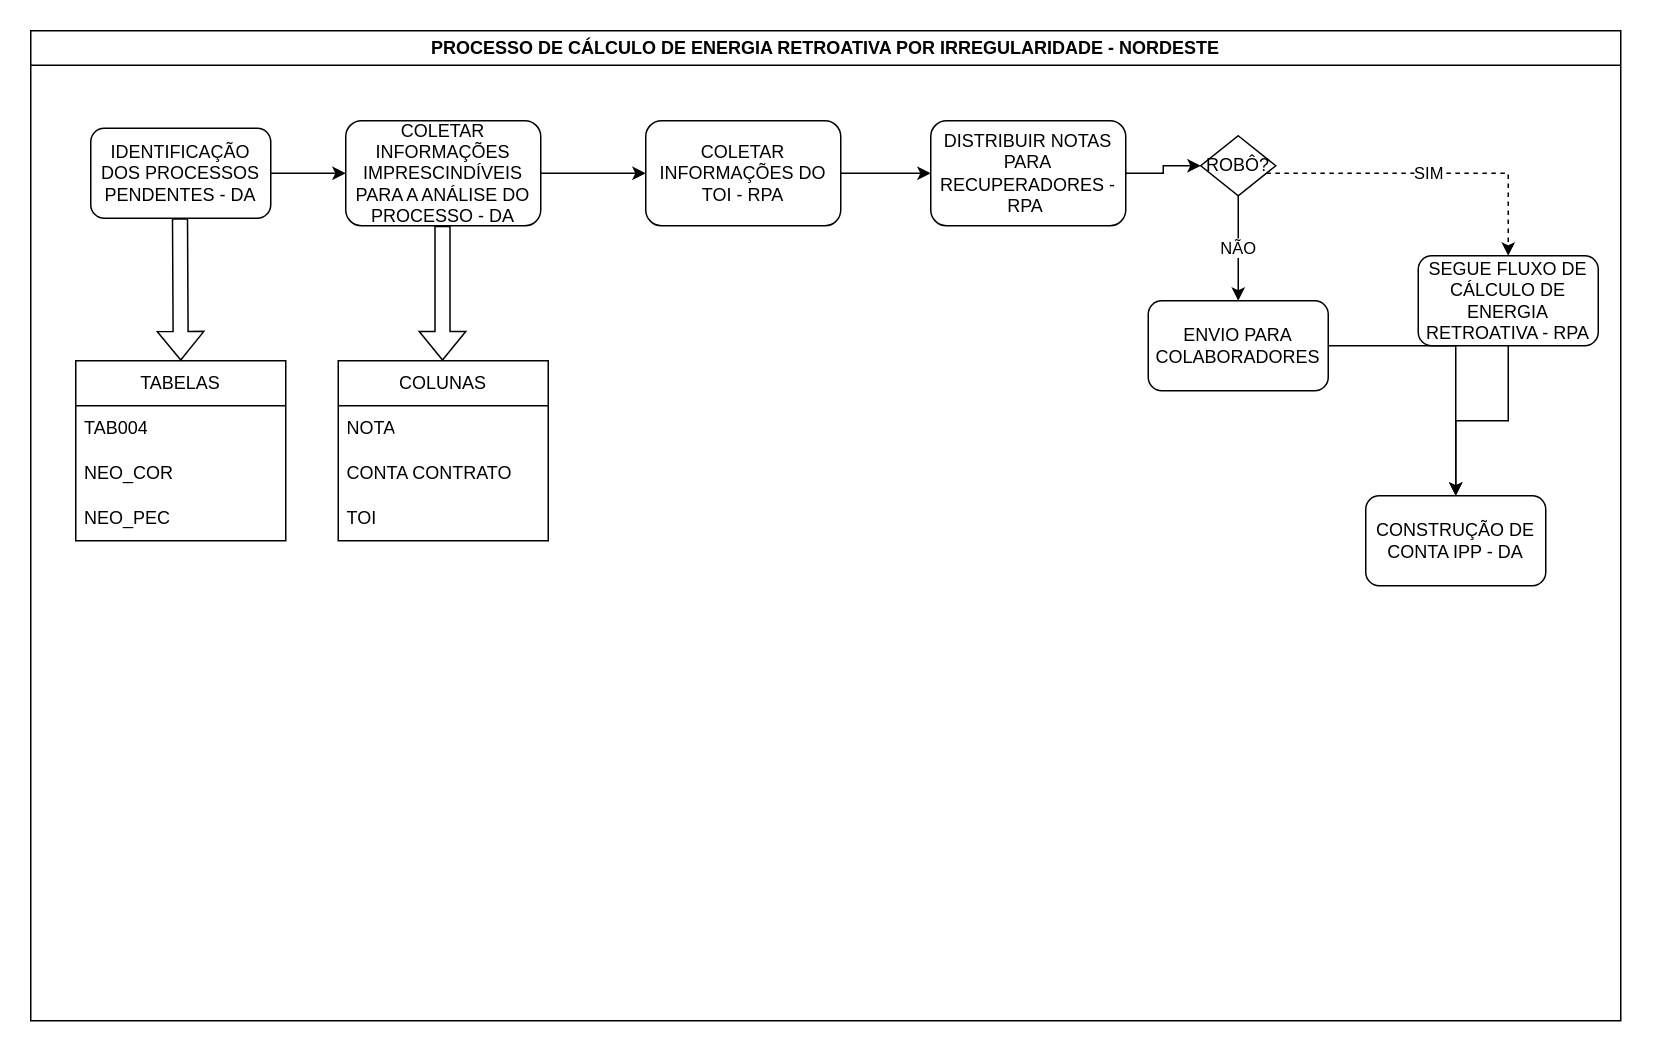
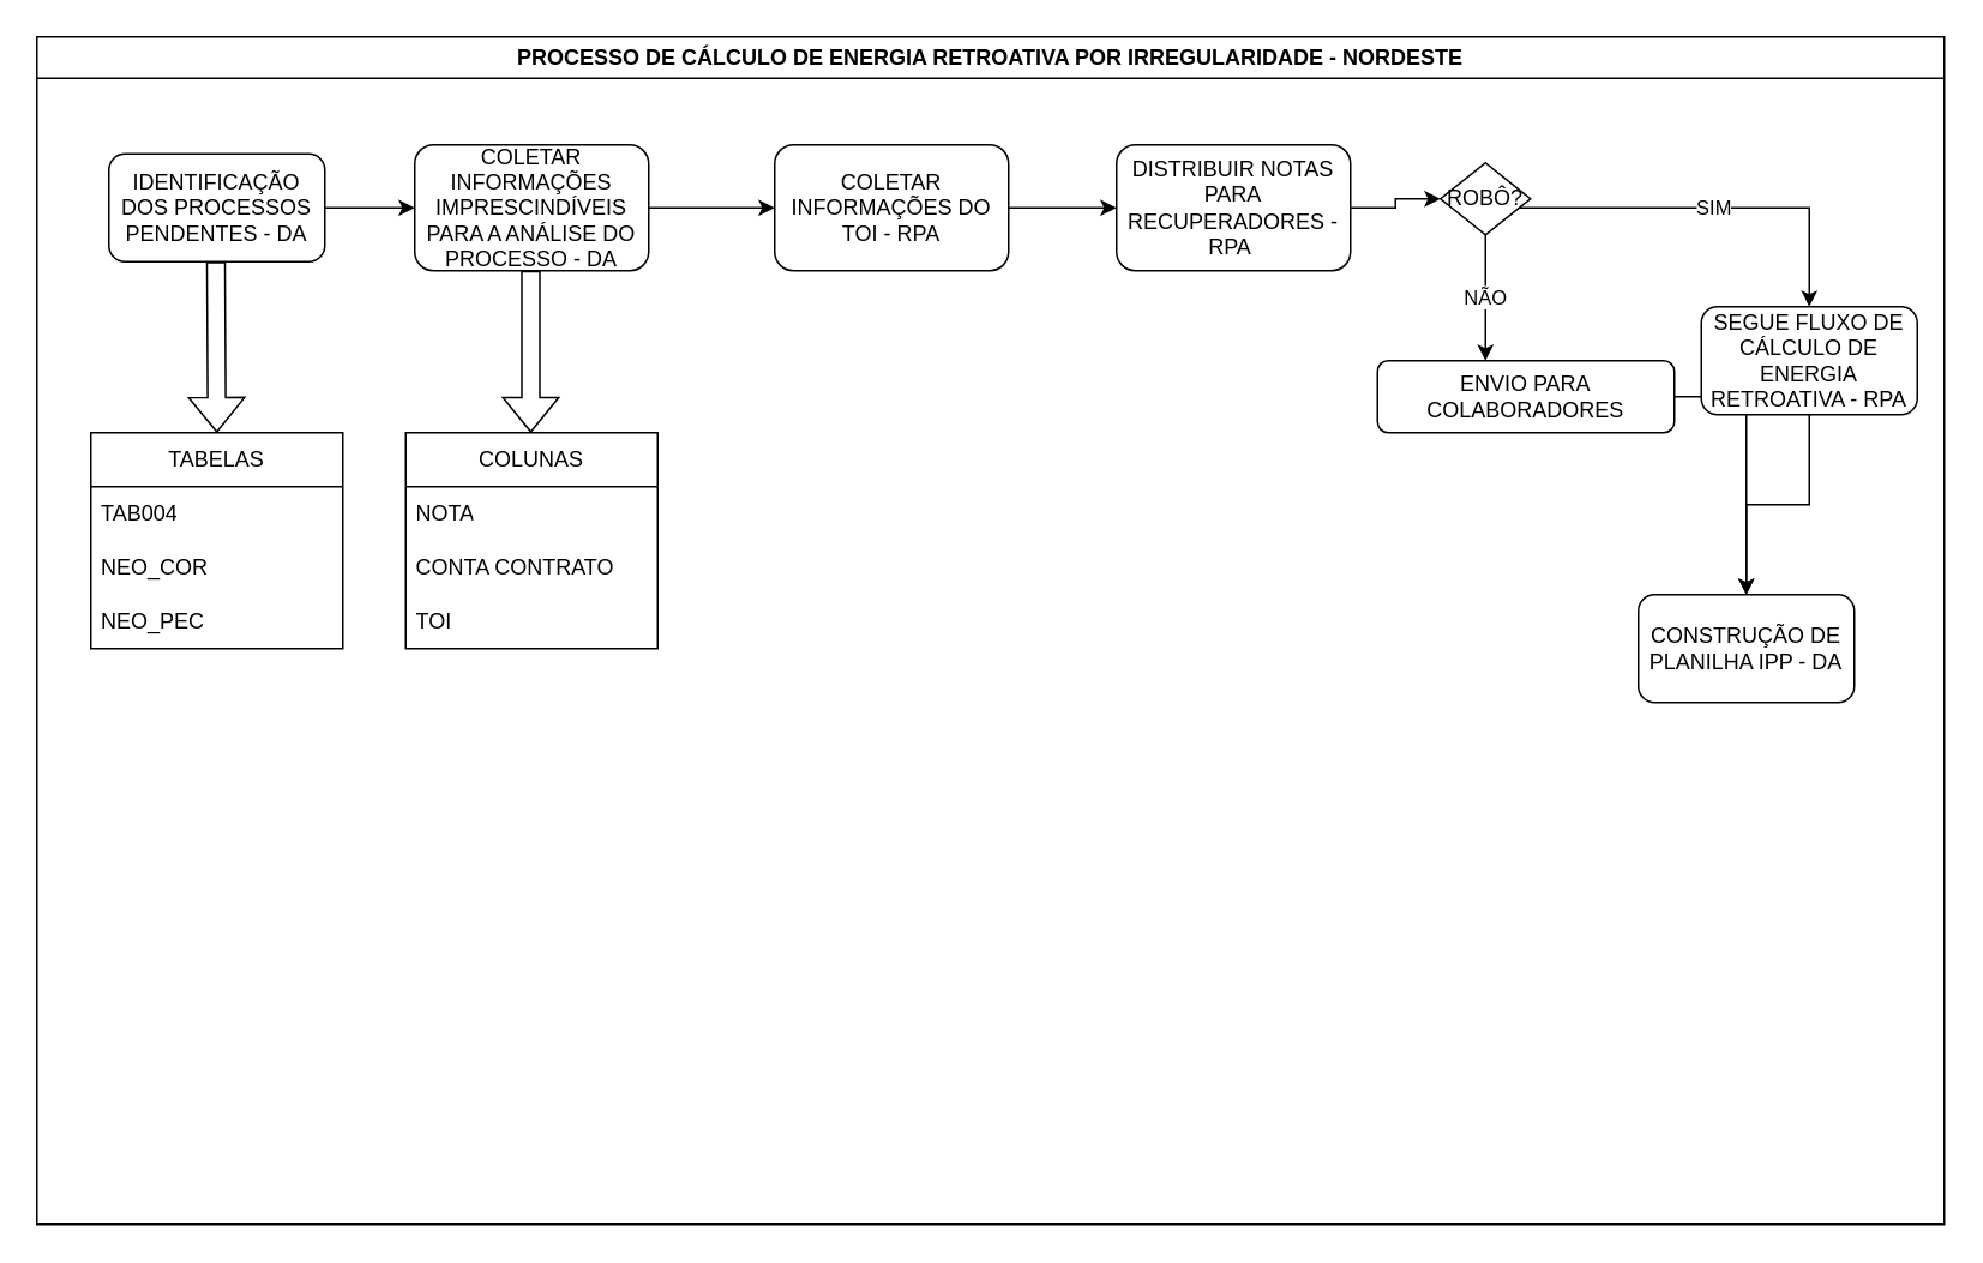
- <mxCell id="14" value="SIM" style="edgeStyle=orthogonalEdgeStyle;rounded=0;orthogonalLoop=1;jettySize=auto;html=1;dashed=1;" parent="2" source="16" target="20" edge="1"><mxGeometry relative="1" as="geometry"><Array as="points"><mxPoint x="860" y="95" /><mxPoint x="860" y="95" /></Array></mxGeometry></mxCell>
+ <mxCell id="14" value="SIM" style="edgeStyle=orthogonalEdgeStyle;rounded=0;orthogonalLoop=1;jettySize=auto;html=1;" parent="2" source="16" target="20" edge="1"><mxGeometry relative="1" as="geometry"><Array as="points"><mxPoint x="860" y="95" /><mxPoint x="860" y="95" /></Array></mxGeometry></mxCell>
- <mxCell id="18" value="ENVIO PARA COLABORADORES" style="rounded=1;whiteSpace=wrap;html=1;" parent="2" vertex="1"><mxGeometry x="745" y="180" width="120" height="60" as="geometry" /></mxCell>
+ <mxCell id="18" value="ENVIO PARA COLABORADORES" style="rounded=1;whiteSpace=wrap;html=1;" parent="2" vertex="1"><mxGeometry x="745" y="180" width="165" height="40" as="geometry" /></mxCell>
- <mxCell id="28" value="CONSTRUÇÃO DE CONTA IPP - DA" style="rounded=1;whiteSpace=wrap;html=1;" parent="2" vertex="1"><mxGeometry x="890" y="310" width="120" height="60" as="geometry" /></mxCell>
+ <mxCell id="28" value="CONSTRUÇÃO DE PLANILHA IPP - DA" style="rounded=1;whiteSpace=wrap;html=1;" parent="2" vertex="1"><mxGeometry x="890" y="310" width="120" height="60" as="geometry" /></mxCell>
